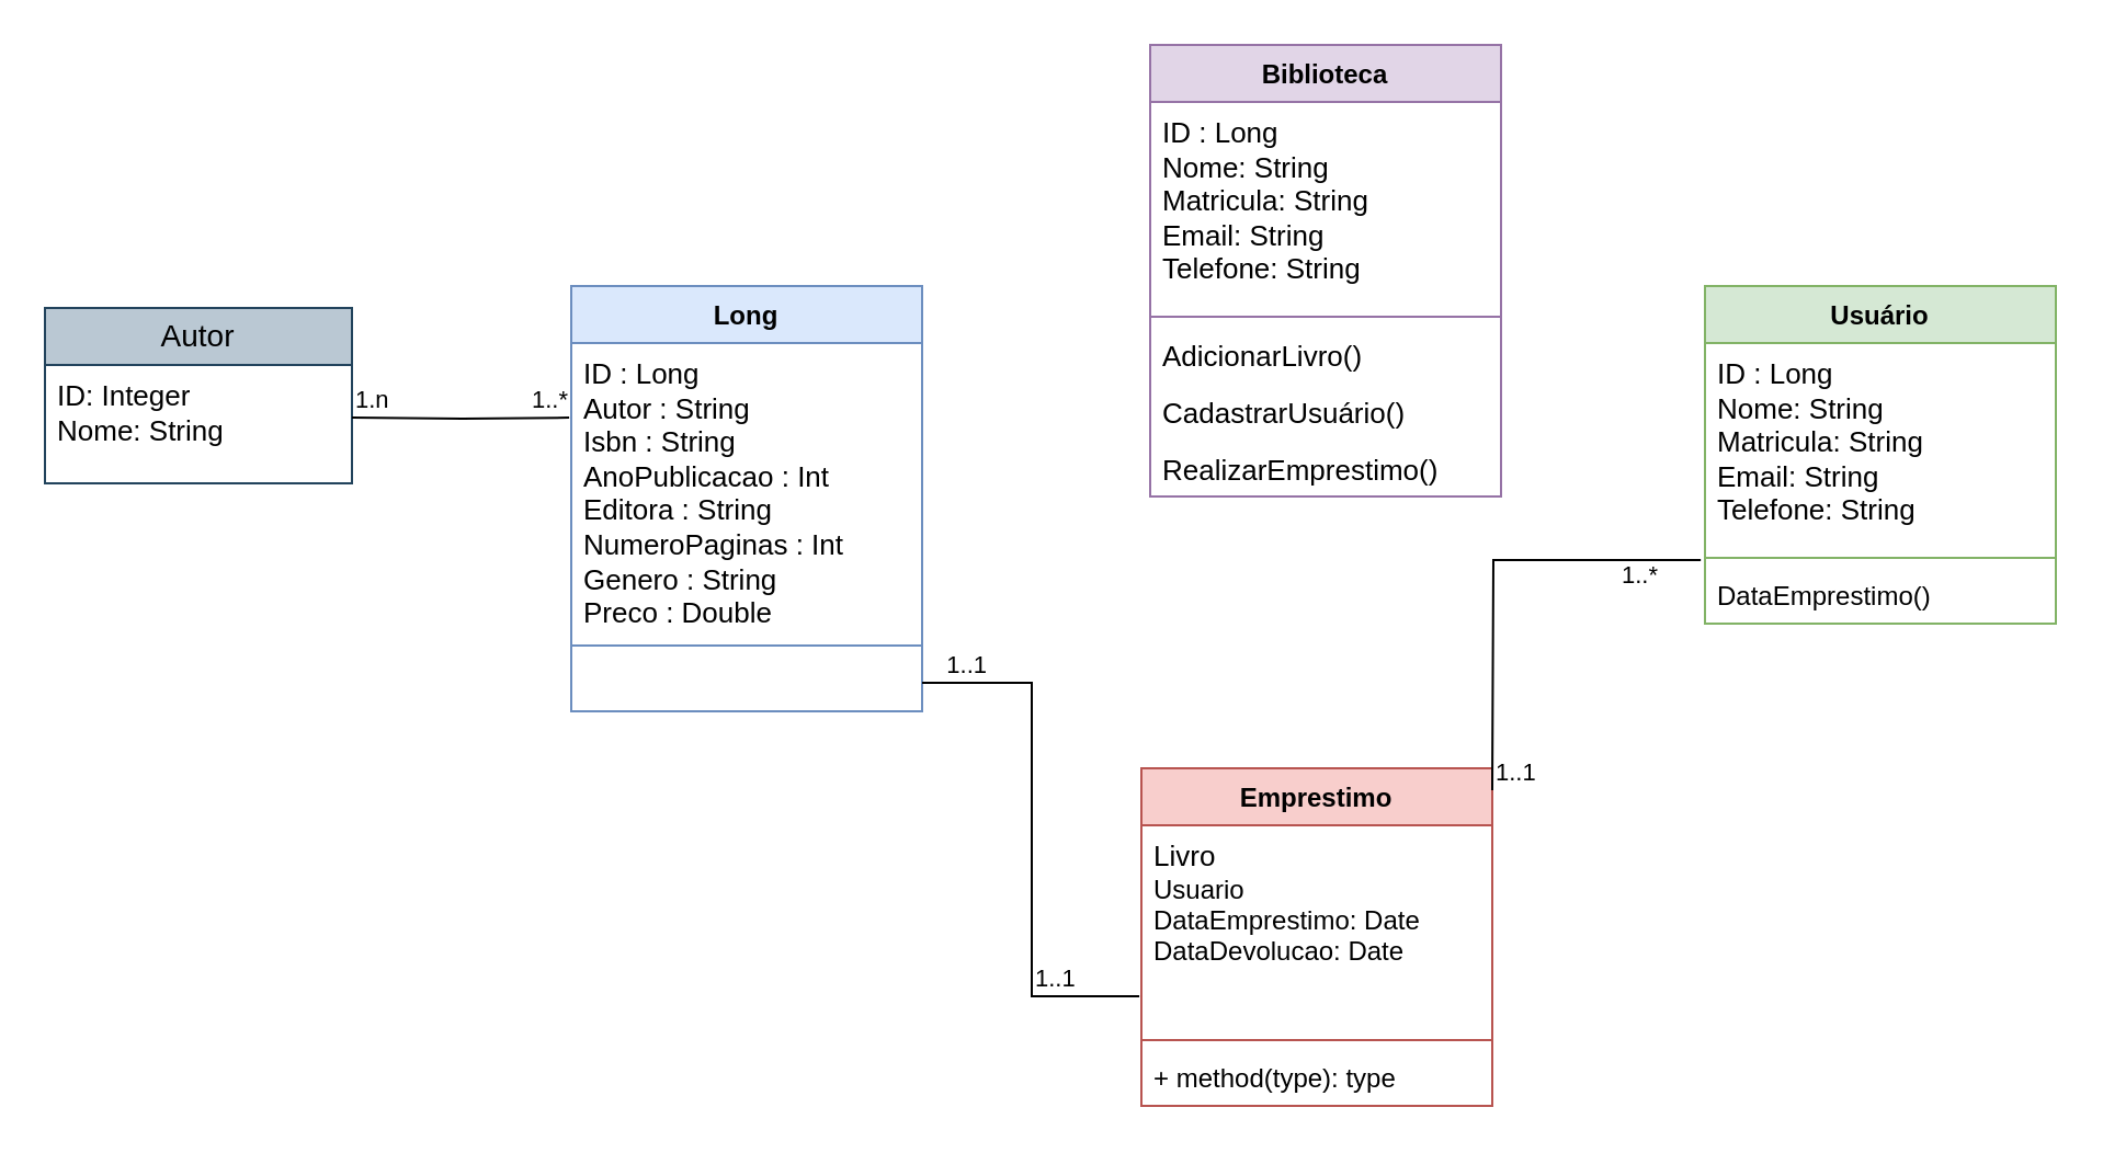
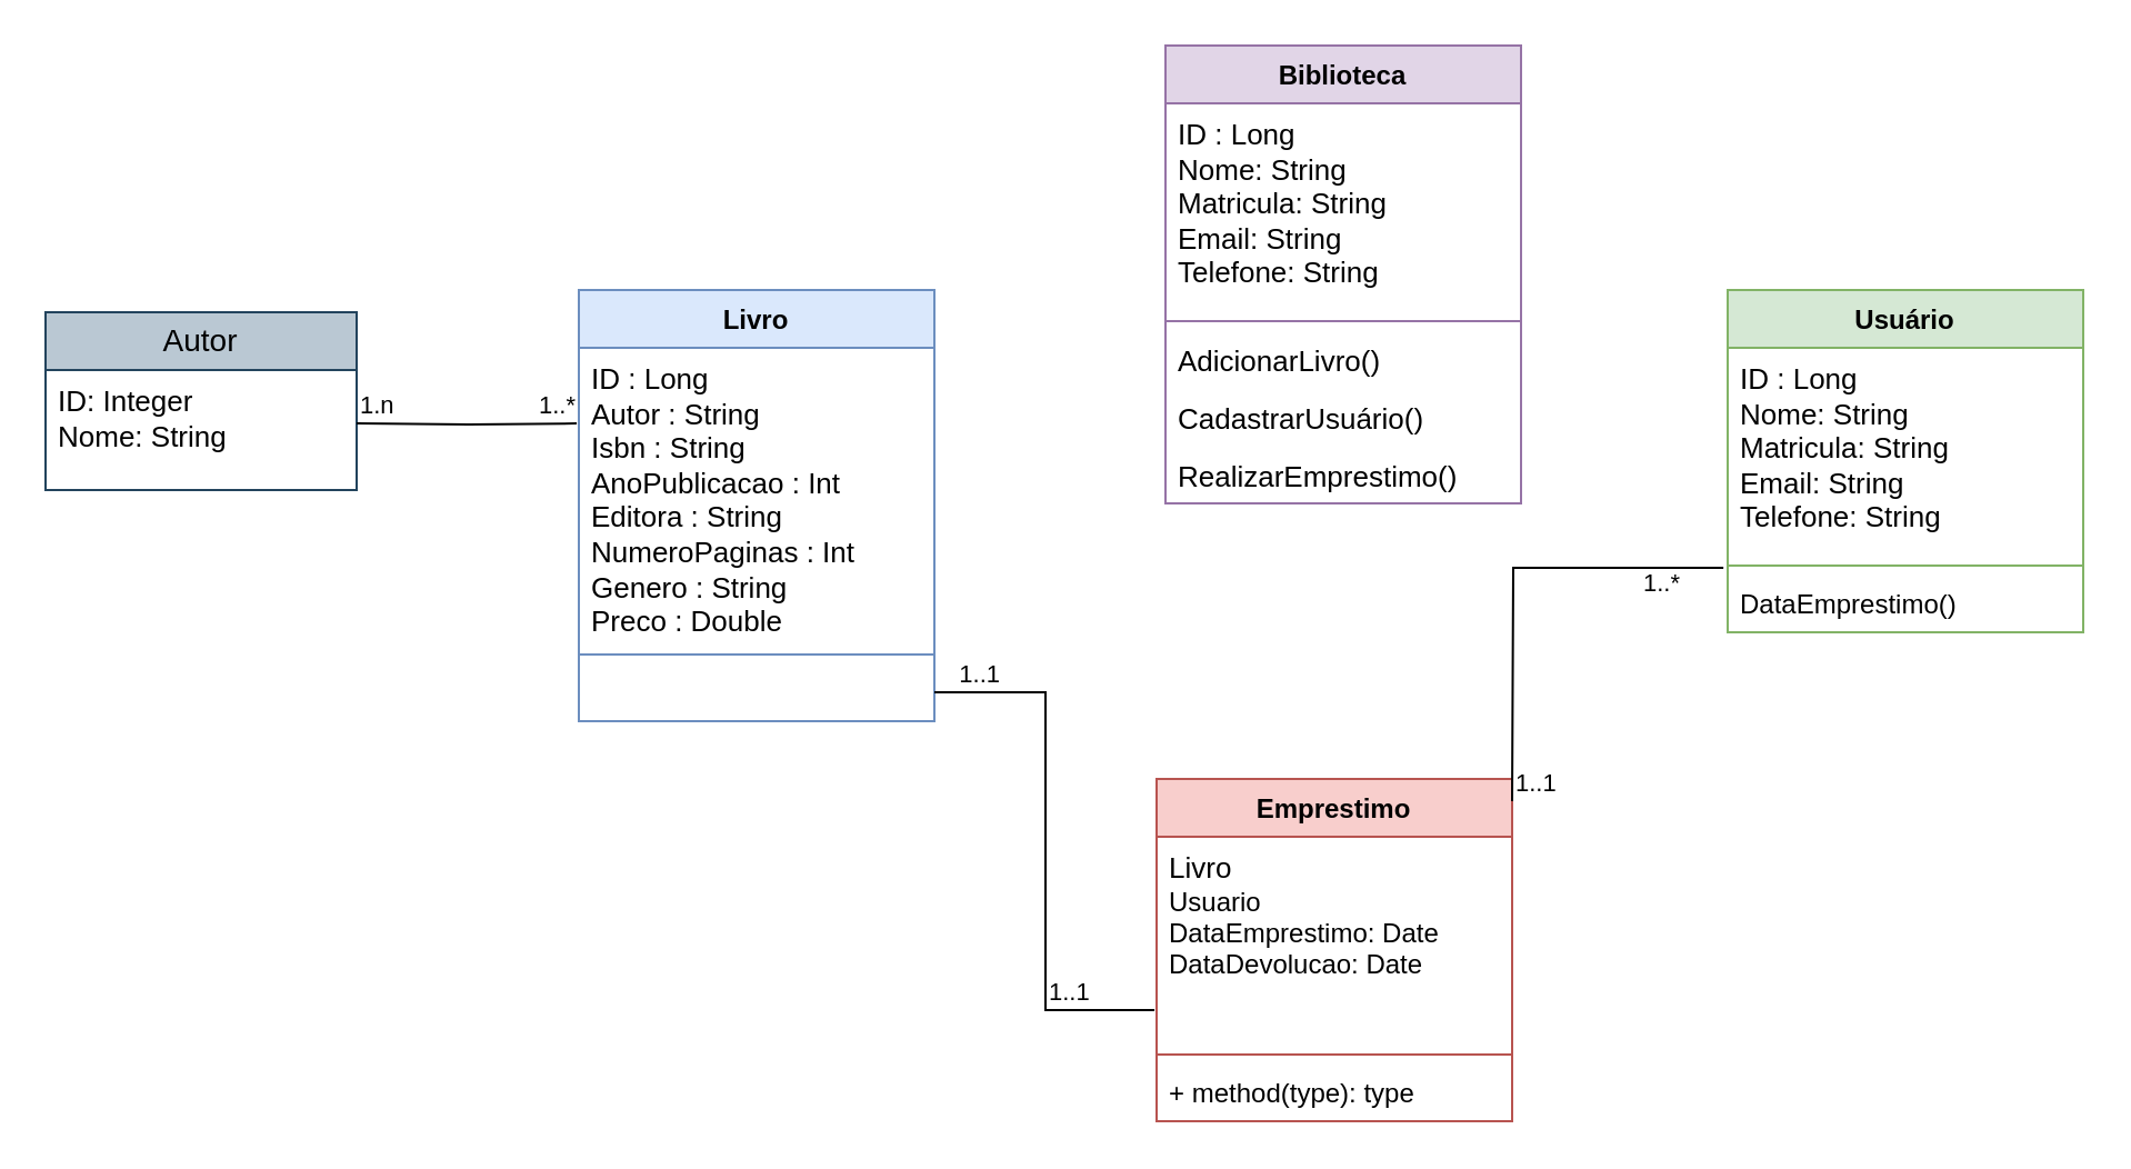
- <mxCell id="2" value="&lt;div&gt;Long&lt;/div&gt;&lt;div&gt;&lt;br&gt;&lt;/div&gt;" style="swimlane;fontStyle=1;align=center;verticalAlign=top;childLayout=stackLayout;horizontal=1;startSize=26;horizontalStack=0;resizeParent=1;resizeParentMax=0;resizeLast=0;collapsible=1;marginBottom=0;whiteSpace=wrap;html=1;fillColor=#dae8fc;strokeColor=#6c8ebf;" vertex="1" parent="1"><mxGeometry x="260" y="130" width="160" height="194" as="geometry" /></mxCell>
+ <mxCell id="2" value="&lt;div&gt;Livro&lt;/div&gt;&lt;div&gt;&lt;br&gt;&lt;/div&gt;" style="swimlane;fontStyle=1;align=center;verticalAlign=top;childLayout=stackLayout;horizontal=1;startSize=26;horizontalStack=0;resizeParent=1;resizeParentMax=0;resizeLast=0;collapsible=1;marginBottom=0;whiteSpace=wrap;html=1;fillColor=#dae8fc;strokeColor=#6c8ebf;" vertex="1" parent="1"><mxGeometry x="260" y="130" width="160" height="194" as="geometry" /></mxCell>
